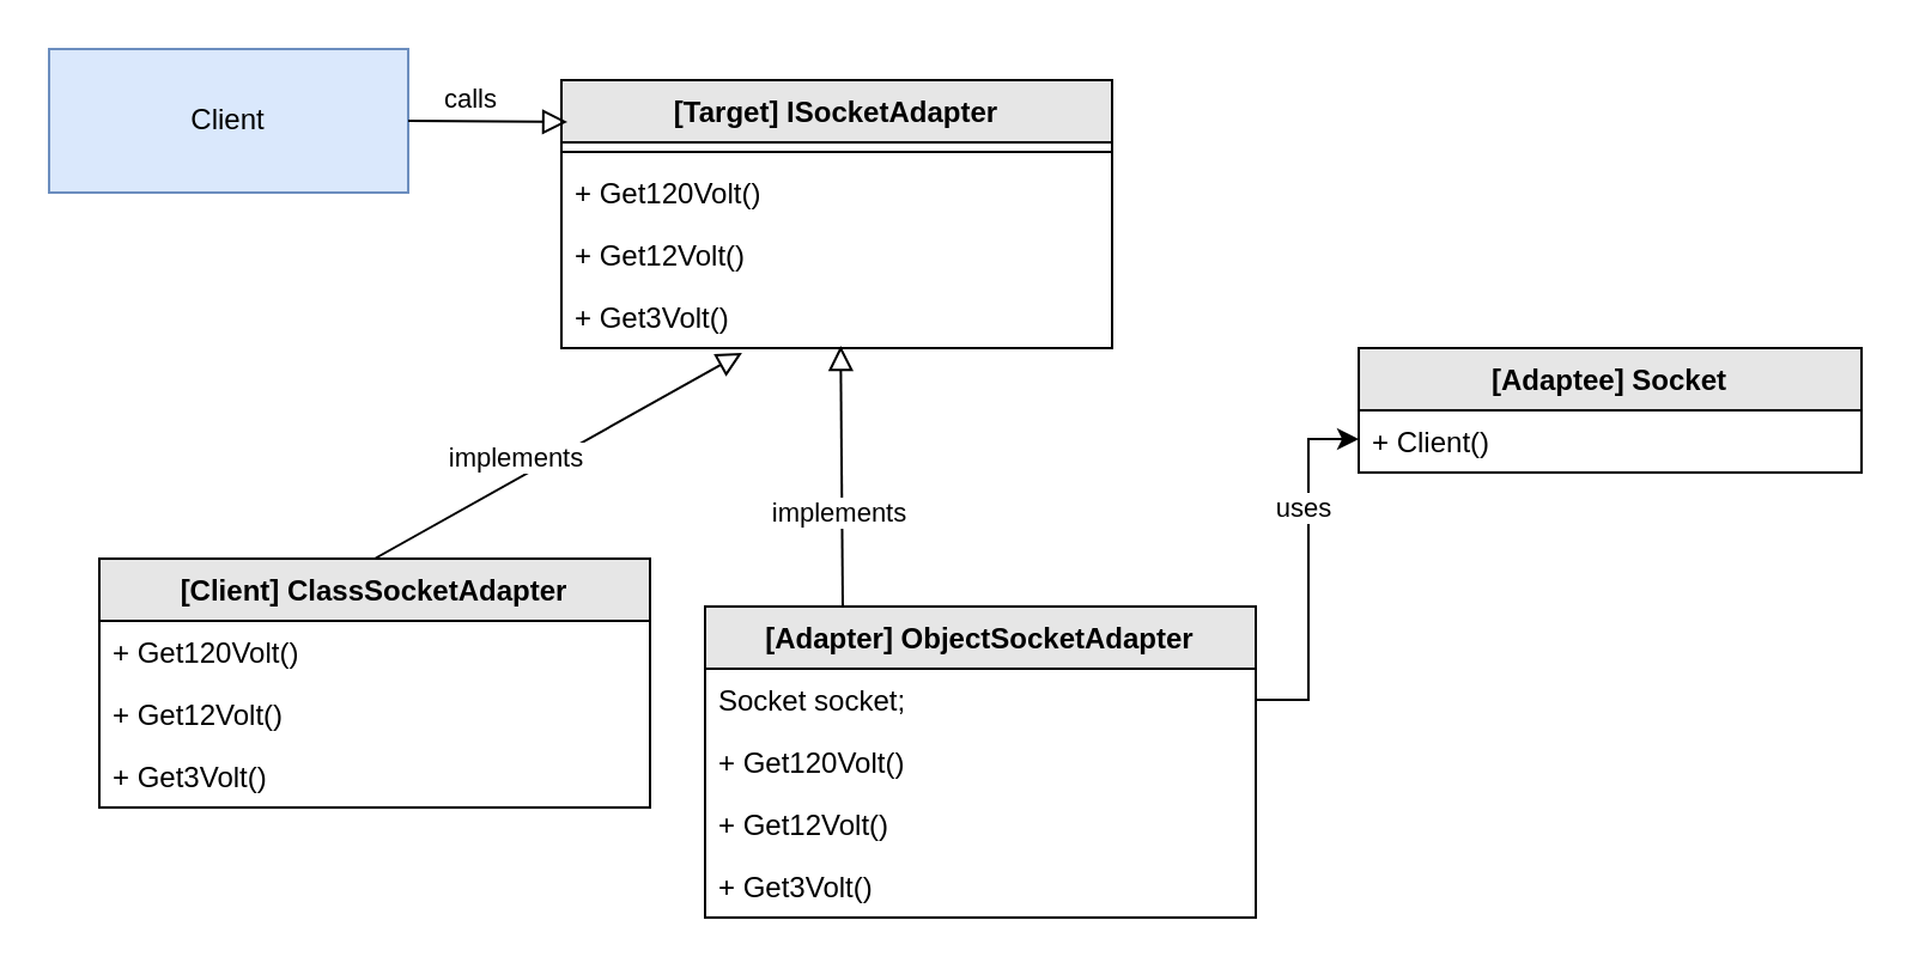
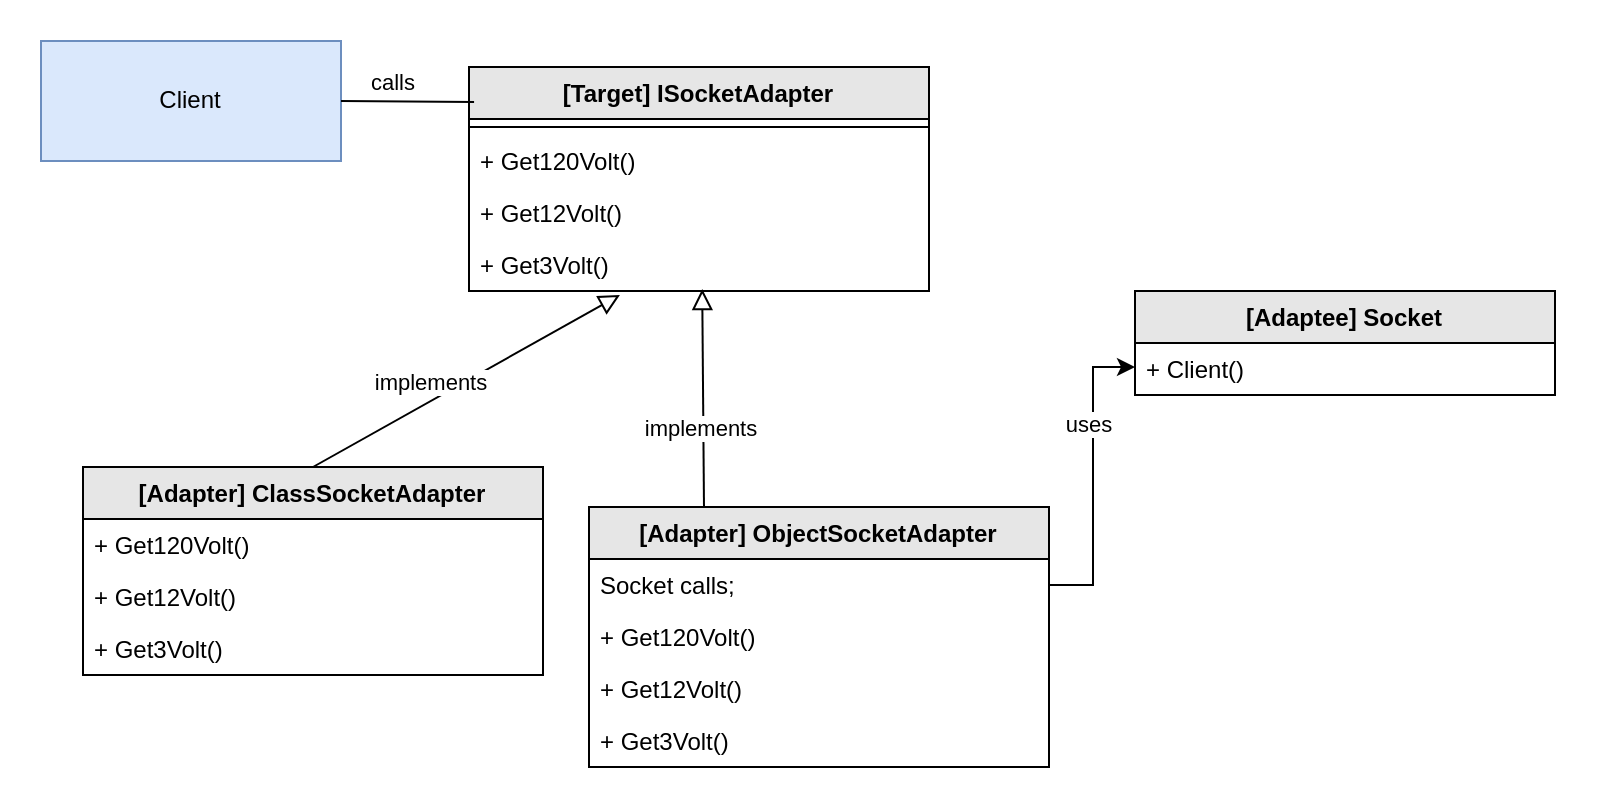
- <mxCell id="23" value="calls" style="html=1;verticalAlign=bottom;endArrow=block;endSize=8;curved=0;rounded=0;exitX=1;exitY=0.5;exitDx=0;exitDy=0;endFill=0;entryX=0.011;entryY=0.156;entryDx=0;entryDy=0;entryPerimeter=0;" edge="1" parent="1" source="22" target="2"><mxGeometry x="-0.225" relative="1" as="geometry"><mxPoint x="112" y="243" as="sourcePoint" /><mxPoint x="319" y="157" as="targetPoint" /><mxPoint as="offset" /></mxGeometry></mxCell>
+ <mxCell id="23" value="calls" style="html=1;verticalAlign=bottom;endArrow=none;endSize=8;curved=0;rounded=0;exitX=1;exitY=0.5;exitDx=0;exitDy=0;endFill=0;entryX=0.011;entryY=0.156;entryDx=0;entryDy=0;entryPerimeter=0;" edge="1" parent="1" source="22" target="2"><mxGeometry x="-0.225" relative="1" as="geometry"><mxPoint x="112" y="243" as="sourcePoint" /><mxPoint x="319" y="157" as="targetPoint" /><mxPoint as="offset" /></mxGeometry></mxCell>
- <mxCell id="16" value="[Client]&amp;nbsp;ClassSocketAdapter" style="swimlane;fontStyle=1;align=center;verticalAlign=top;childLayout=stackLayout;horizontal=1;startSize=26;horizontalStack=0;resizeParent=1;resizeParentMax=0;resizeLast=0;collapsible=1;marginBottom=0;whiteSpace=wrap;html=1;fillColor=#E6E6E6;" vertex="1" parent="1"><mxGeometry x="41" y="233" width="230" height="104" as="geometry" /></mxCell>
+ <mxCell id="16" value="[Adapter]&amp;nbsp;ClassSocketAdapter" style="swimlane;fontStyle=1;align=center;verticalAlign=top;childLayout=stackLayout;horizontal=1;startSize=26;horizontalStack=0;resizeParent=1;resizeParentMax=0;resizeLast=0;collapsible=1;marginBottom=0;whiteSpace=wrap;html=1;fillColor=#E6E6E6;" vertex="1" parent="1"><mxGeometry x="41" y="233" width="230" height="104" as="geometry" /></mxCell>
- <mxCell id="12" value="Socket socket;" style="text;strokeColor=none;fillColor=none;align=left;verticalAlign=top;spacingLeft=4;spacingRight=4;overflow=hidden;rotatable=0;points=[[0,0.5],[1,0.5]];portConstraint=eastwest;whiteSpace=wrap;html=1;" vertex="1" parent="11"><mxGeometry y="26" width="230" height="26" as="geometry" /></mxCell>
+ <mxCell id="12" value="Socket calls;" style="text;strokeColor=none;fillColor=none;align=left;verticalAlign=top;spacingLeft=4;spacingRight=4;overflow=hidden;rotatable=0;points=[[0,0.5],[1,0.5]];portConstraint=eastwest;whiteSpace=wrap;html=1;" vertex="1" parent="11"><mxGeometry y="26" width="230" height="26" as="geometry" /></mxCell>
